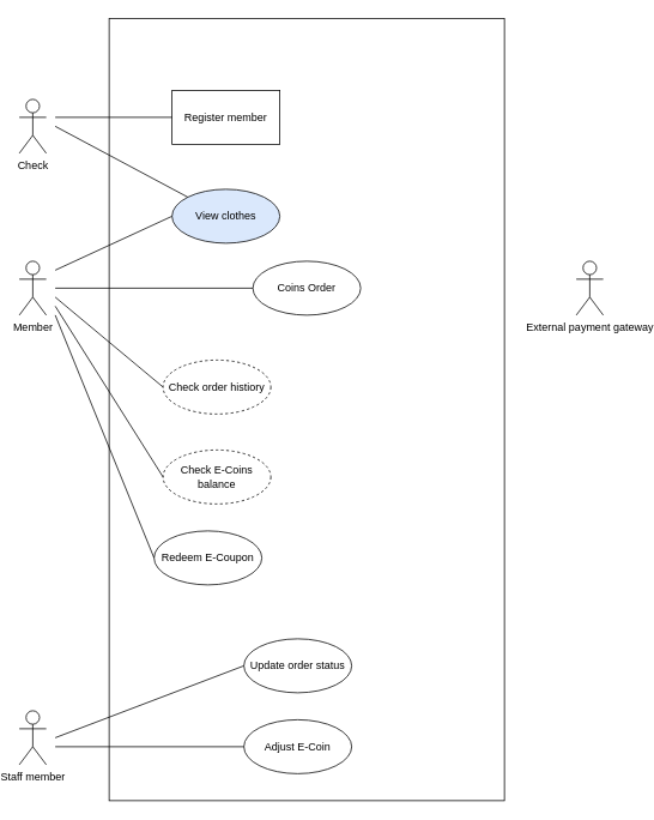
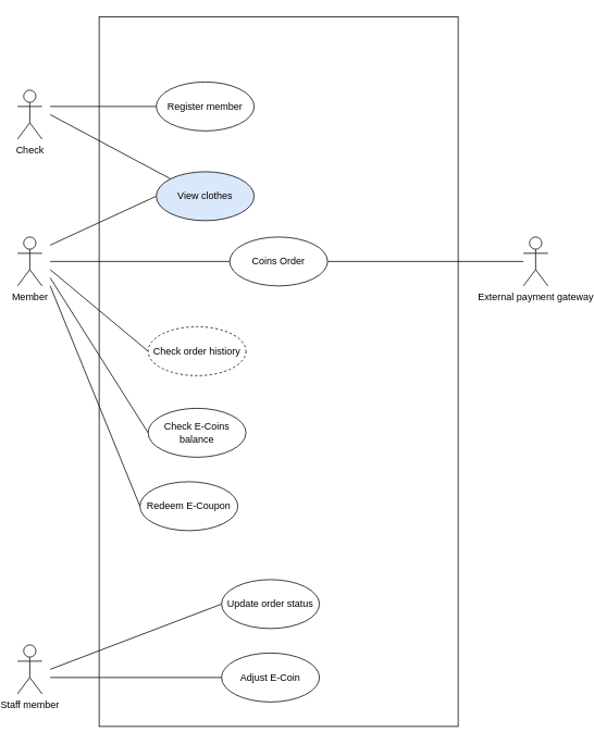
- <mxCell id="6" value="Register member" style="whiteSpace=wrap;html=1;rounded=0;" vertex="1" parent="1"><mxGeometry x="190" y="100" width="120" height="60" as="geometry" /></mxCell>
+ <mxCell id="6" value="Register member" style="ellipse;whiteSpace=wrap;html=1;" vertex="1" parent="1"><mxGeometry x="190" y="100" width="120" height="60" as="geometry" /></mxCell>
+ <mxCell id="24" value="" style="endArrow=none;html=1;exitX=1;exitY=0.5;exitDx=0;exitDy=0;" edge="1" parent="1" source="8" target="23"><mxGeometry width="50" height="50" relative="1" as="geometry"><mxPoint x="480" y="350" as="sourcePoint" /><mxPoint x="530" y="300" as="targetPoint" /></mxGeometry></mxCell>
- <mxCell id="10" value="Check E-Coins balance" style="ellipse;whiteSpace=wrap;html=1;dashed=1;" vertex="1" parent="1"><mxGeometry x="180" y="500" width="120" height="60" as="geometry" /></mxCell>
+ <mxCell id="10" value="Check E-Coins balance" style="ellipse;whiteSpace=wrap;html=1;" vertex="1" parent="1"><mxGeometry x="180" y="500" width="120" height="60" as="geometry" /></mxCell>
